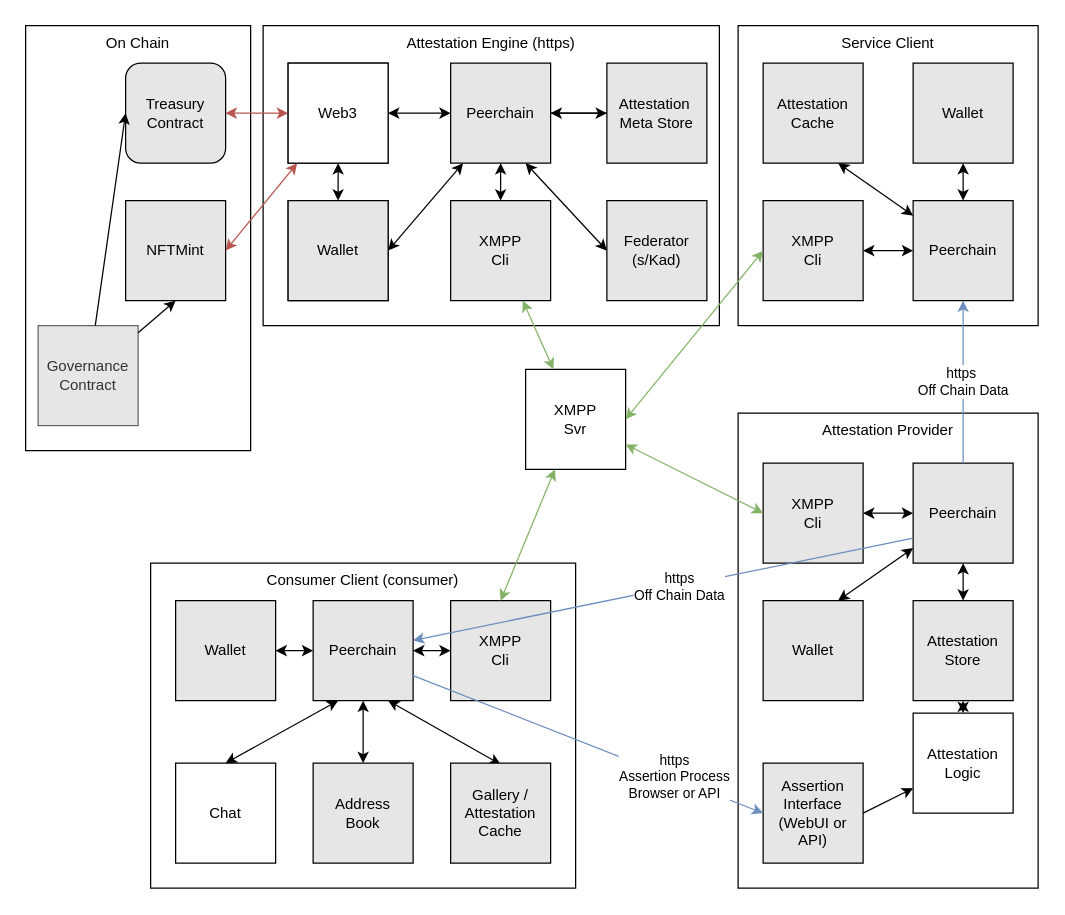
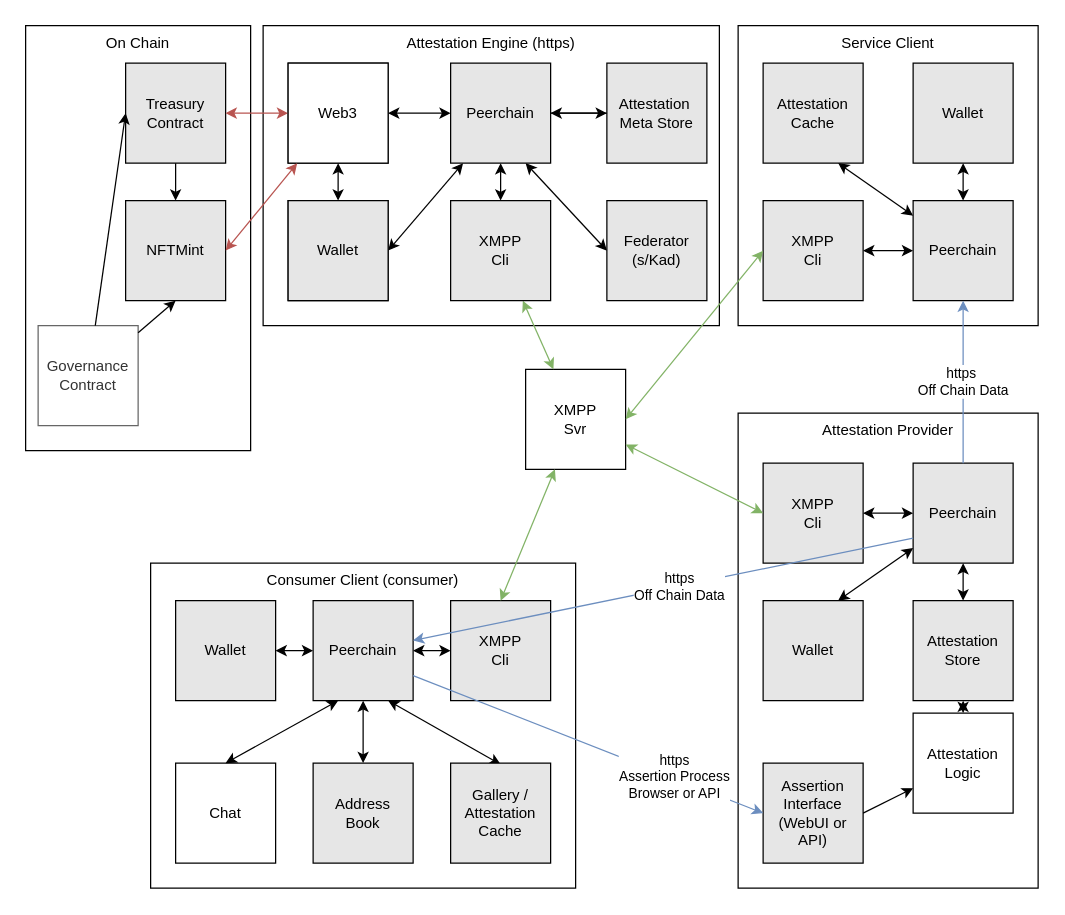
- <mxCell id="8" value="Treasury Contract" style="whiteSpace=wrap;html=1;aspect=fixed;fillColor=#E6E6E6;rounded=1;" parent="1" vertex="1"><mxGeometry x="100" y="50" width="80" height="80" as="geometry" /></mxCell>
+ <mxCell id="8" value="Treasury Contract" style="whiteSpace=wrap;html=1;aspect=fixed;fillColor=#E6E6E6;" parent="1" vertex="1"><mxGeometry x="100" y="50" width="80" height="80" as="geometry" /></mxCell>
+ <mxCell id="67" value="" style="endArrow=none;startArrow=classic;html=1;startFill=1;endFill=0;" parent="1" source="58" target="8" edge="1"><mxGeometry width="50" height="50" relative="1" as="geometry"><mxPoint x="470" y="480" as="sourcePoint" /><mxPoint x="520" y="430" as="targetPoint" /></mxGeometry></mxCell>
- <mxCell id="60" value="Governance Contract" style="whiteSpace=wrap;html=1;aspect=fixed;fillColor=#E6E6E6;strokeColor=#666666;fontColor=#333333;" parent="1" vertex="1"><mxGeometry x="30" y="260" width="80" height="80" as="geometry" /></mxCell>
+ <mxCell id="60" value="Governance Contract" style="whiteSpace=wrap;html=1;aspect=fixed;fillColor=#ffffff;strokeColor=#666666;fontColor=#333333;" parent="1" vertex="1"><mxGeometry x="30" y="260" width="80" height="80" as="geometry" /></mxCell>
